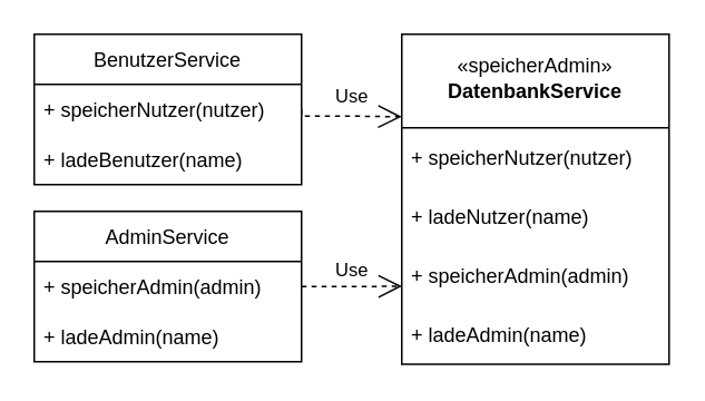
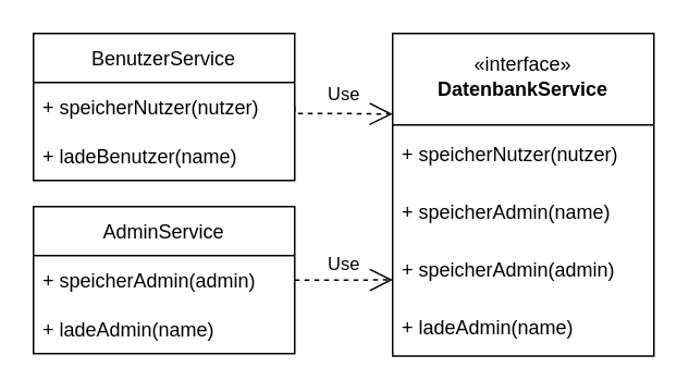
- <mxCell id="11" value="&lt;span&gt;«speicherAdmin»&lt;/span&gt;" style="text;html=1;strokeColor=none;fillColor=none;align=center;verticalAlign=middle;whiteSpace=wrap;rounded=0;" parent="4" vertex="1"><mxGeometry x="10" y="3" width="140" height="32.667" as="geometry" /></mxCell>
+ <mxCell id="11" value="&lt;span&gt;«interface»&lt;/span&gt;" style="text;html=1;strokeColor=none;fillColor=none;align=center;verticalAlign=middle;whiteSpace=wrap;rounded=0;" parent="4" vertex="1"><mxGeometry x="10" y="3" width="140" height="32.667" as="geometry" /></mxCell>
- <mxCell id="7" value="+ ladeNutzer(name)" style="text;strokeColor=none;fillColor=none;align=left;verticalAlign=middle;spacingLeft=4;spacingRight=4;overflow=hidden;rotatable=0;points=[[0,0.5],[1,0.5]];portConstraint=eastwest;" parent="5" vertex="1"><mxGeometry y="91.389" width="160" height="35.389" as="geometry" /></mxCell>
+ <mxCell id="7" value="+ speicherAdmin(name)" style="text;strokeColor=none;fillColor=none;align=left;verticalAlign=middle;spacingLeft=4;spacingRight=4;overflow=hidden;rotatable=0;points=[[0,0.5],[1,0.5]];portConstraint=eastwest;" parent="5" vertex="1"><mxGeometry y="91.389" width="160" height="35.389" as="geometry" /></mxCell>
